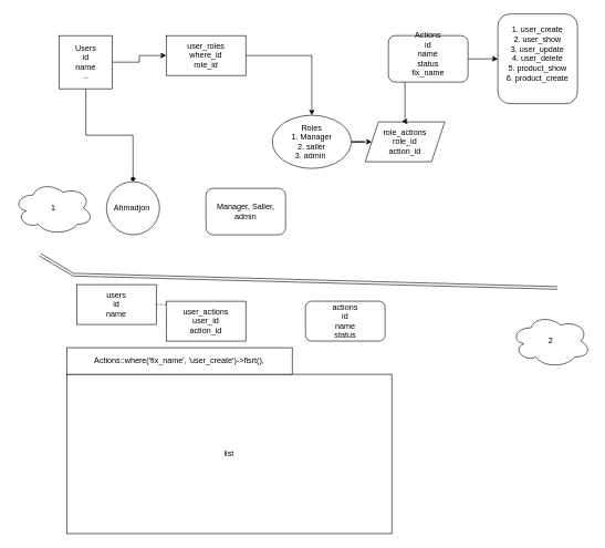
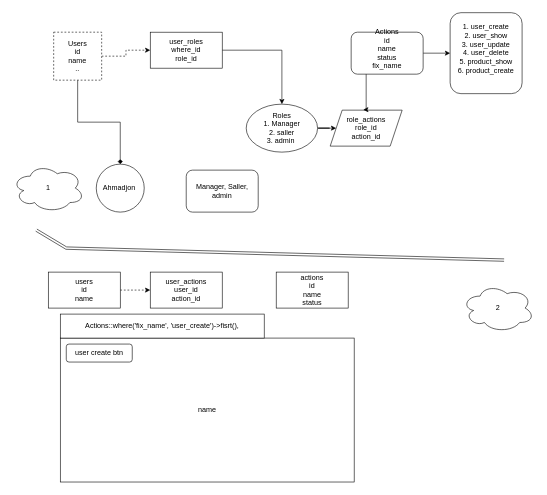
- <mxCell id="2" style="edgeStyle=orthogonalEdgeStyle;rounded=0;orthogonalLoop=1;jettySize=auto;html=1;" edge="1" parent="1" source="4" target="8"><mxGeometry relative="1" as="geometry" /></mxCell>
+ <mxCell id="2" style="edgeStyle=orthogonalEdgeStyle;rounded=0;orthogonalLoop=1;jettySize=auto;html=1;dashed=1;" edge="1" parent="1" source="4" target="8"><mxGeometry relative="1" as="geometry" /></mxCell>
- <mxCell id="4" value="Users&lt;div&gt;id&lt;div&gt;name&lt;/div&gt;&lt;div&gt;..&lt;/div&gt;&lt;/div&gt;" style="whiteSpace=wrap;html=1;aspect=fixed;" vertex="1" parent="1"><mxGeometry x="89" y="53" width="80" height="80" as="geometry" /></mxCell>
+ <mxCell id="4" value="Users&lt;div&gt;id&lt;div&gt;name&lt;/div&gt;&lt;div&gt;..&lt;/div&gt;&lt;/div&gt;" style="whiteSpace=wrap;html=1;aspect=fixed;dashed=1;" vertex="1" parent="1"><mxGeometry x="89" y="53" width="80" height="80" as="geometry" /></mxCell>
- <mxCell id="17" value="users&lt;br&gt;id&lt;br&gt;name" style="whiteSpace=wrap;html=1;" vertex="1" parent="1"><mxGeometry x="115" y="428" width="120" height="60" as="geometry" /></mxCell>
+ <mxCell id="17" value="users&lt;br&gt;id&lt;br&gt;name" style="whiteSpace=wrap;html=1;" vertex="1" parent="1"><mxGeometry x="80" y="453" width="120" height="60" as="geometry" /></mxCell>
- <mxCell id="19" value="actions&lt;div&gt;id&lt;br&gt;name&lt;br&gt;status&lt;/div&gt;" style="whiteSpace=wrap;html=1;rounded=1;" vertex="1" parent="1"><mxGeometry x="460" y="453" width="120" height="60" as="geometry" /></mxCell>
+ <mxCell id="19" value="actions&lt;div&gt;id&lt;br&gt;name&lt;br&gt;status&lt;/div&gt;" style="whiteSpace=wrap;html=1;" vertex="1" parent="1"><mxGeometry x="460" y="453" width="120" height="60" as="geometry" /></mxCell>
+ <mxCell id="21" value="user create btn" style="rounded=1;whiteSpace=wrap;html=1;" vertex="1" parent="1"><mxGeometry x="110" y="573" width="110" height="30" as="geometry" /></mxCell>
- <mxCell id="20" value="&lt;div&gt;list&lt;/div&gt;" style="rounded=0;whiteSpace=wrap;html=1;" vertex="1" parent="1"><mxGeometry x="100" y="563" width="490" height="240" as="geometry" /></mxCell>
+ <mxCell id="20" value="&lt;div&gt;name&lt;/div&gt;" style="rounded=0;whiteSpace=wrap;html=1;" vertex="1" parent="1"><mxGeometry x="100" y="563" width="490" height="240" as="geometry" /></mxCell>
